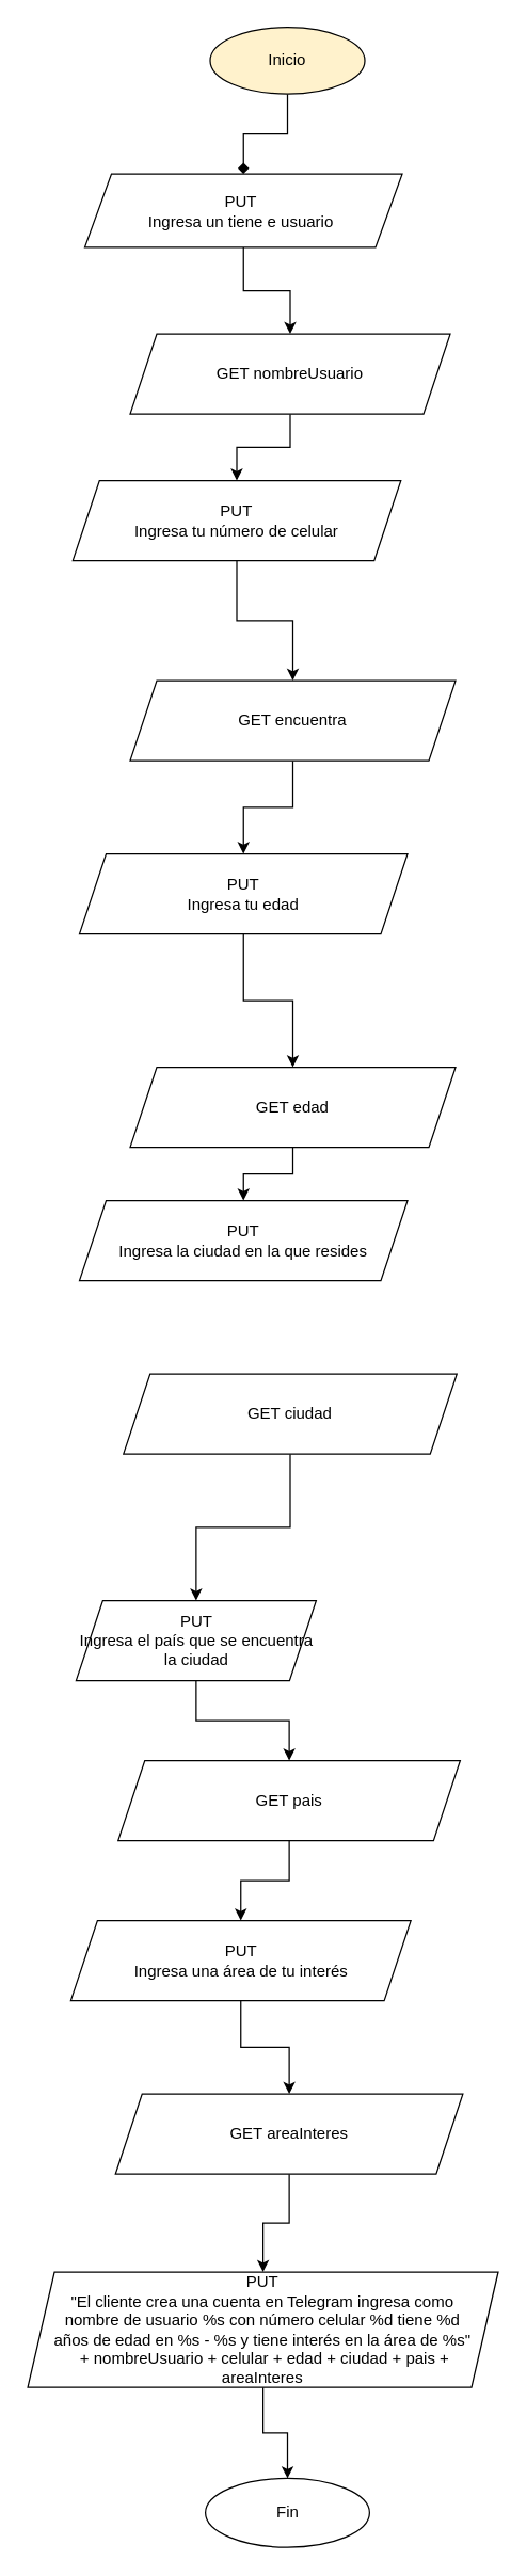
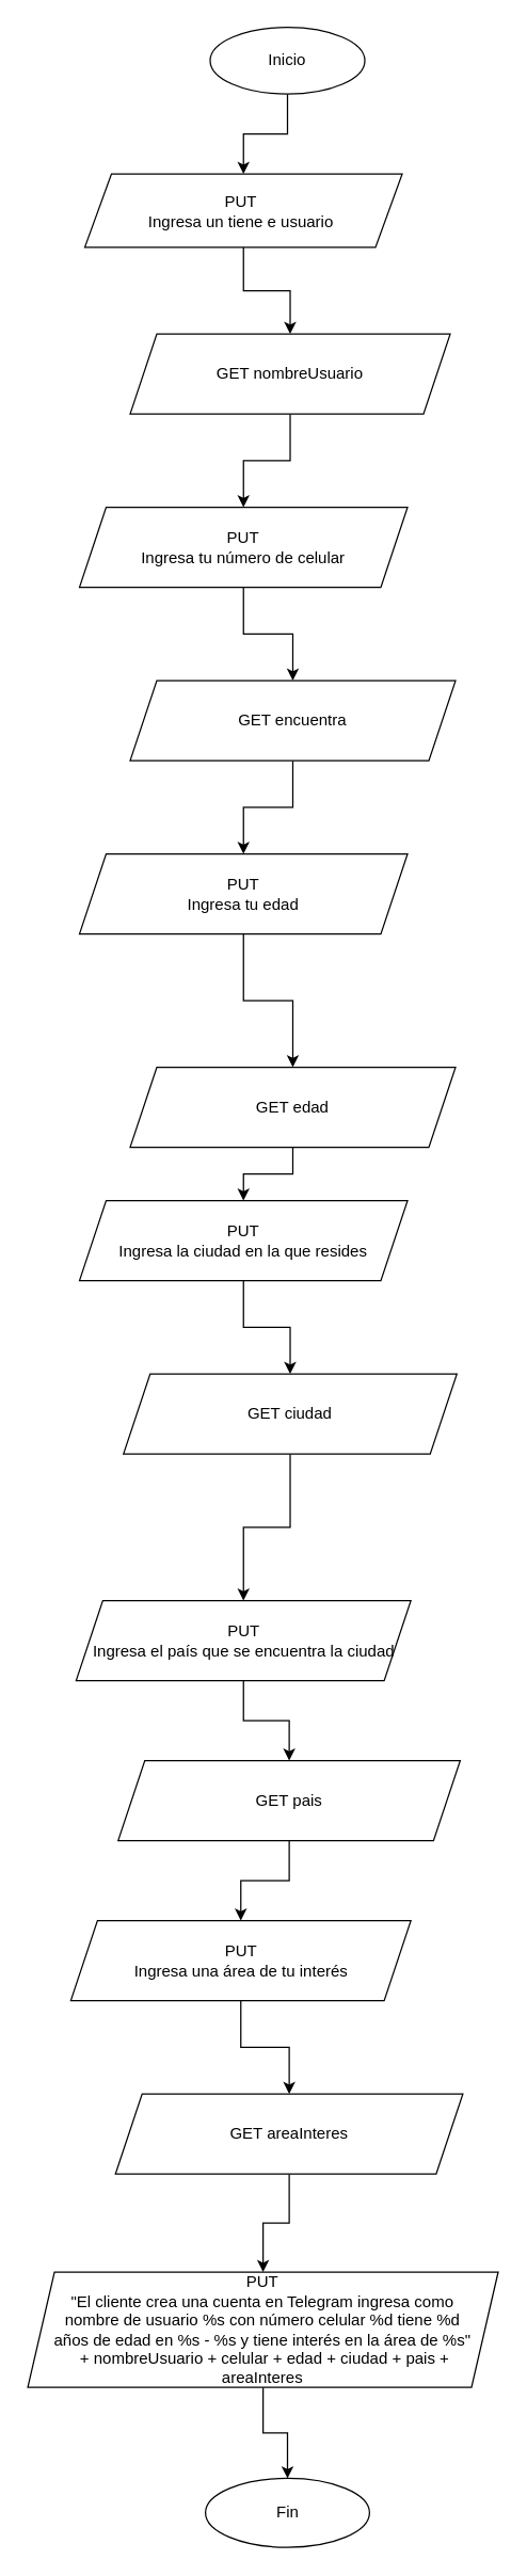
- <mxCell id="3" value="Inicio" style="ellipse;whiteSpace=wrap;html=1;fillColor=#fff2cc;" vertex="1" parent="1"><mxGeometry x="157" y="20" width="116" height="50" as="geometry" /></mxCell>
+ <mxCell id="3" value="Inicio" style="ellipse;whiteSpace=wrap;html=1;" vertex="1" parent="1"><mxGeometry x="157" y="20" width="116" height="50" as="geometry" /></mxCell>
- <mxCell id="2" value="" style="edgeStyle=orthogonalEdgeStyle;rounded=0;orthogonalLoop=1;jettySize=auto;html=1;endArrow=diamond;" edge="1" parent="1" source="3" target="5"><mxGeometry relative="1" as="geometry" /></mxCell>
+ <mxCell id="2" value="" style="edgeStyle=orthogonalEdgeStyle;rounded=0;orthogonalLoop=1;jettySize=auto;html=1;" edge="1" parent="1" source="3" target="5"><mxGeometry relative="1" as="geometry" /></mxCell>
- <mxCell id="9" value="PUT&lt;br&gt;Ingresa tu número de celular" style="shape=parallelogram;perimeter=parallelogramPerimeter;whiteSpace=wrap;html=1;fixedSize=1;" vertex="1" parent="1"><mxGeometry x="54" y="360" width="246" height="60" as="geometry" /></mxCell>
+ <mxCell id="9" value="PUT&lt;br&gt;Ingresa tu número de celular" style="shape=parallelogram;perimeter=parallelogramPerimeter;whiteSpace=wrap;html=1;fixedSize=1;" vertex="1" parent="1"><mxGeometry x="59" y="380" width="246" height="60" as="geometry" /></mxCell>
+ <mxCell id="16" value="" style="edgeStyle=orthogonalEdgeStyle;rounded=0;orthogonalLoop=1;jettySize=auto;html=1;" edge="1" parent="1" source="17" target="19"><mxGeometry relative="1" as="geometry" /></mxCell>
- <mxCell id="21" value="PUT&lt;br&gt;Ingresa el país que se encuentra la ciudad" style="shape=parallelogram;perimeter=parallelogramPerimeter;whiteSpace=wrap;html=1;fixedSize=1;" vertex="1" parent="1"><mxGeometry x="56.5" y="1200" width="180" height="60" as="geometry" /></mxCell>
+ <mxCell id="21" value="PUT&lt;br&gt;Ingresa el país que se encuentra la ciudad" style="shape=parallelogram;perimeter=parallelogramPerimeter;whiteSpace=wrap;html=1;fixedSize=1;" vertex="1" parent="1"><mxGeometry x="56.5" y="1200" width="251" height="60" as="geometry" /></mxCell>
